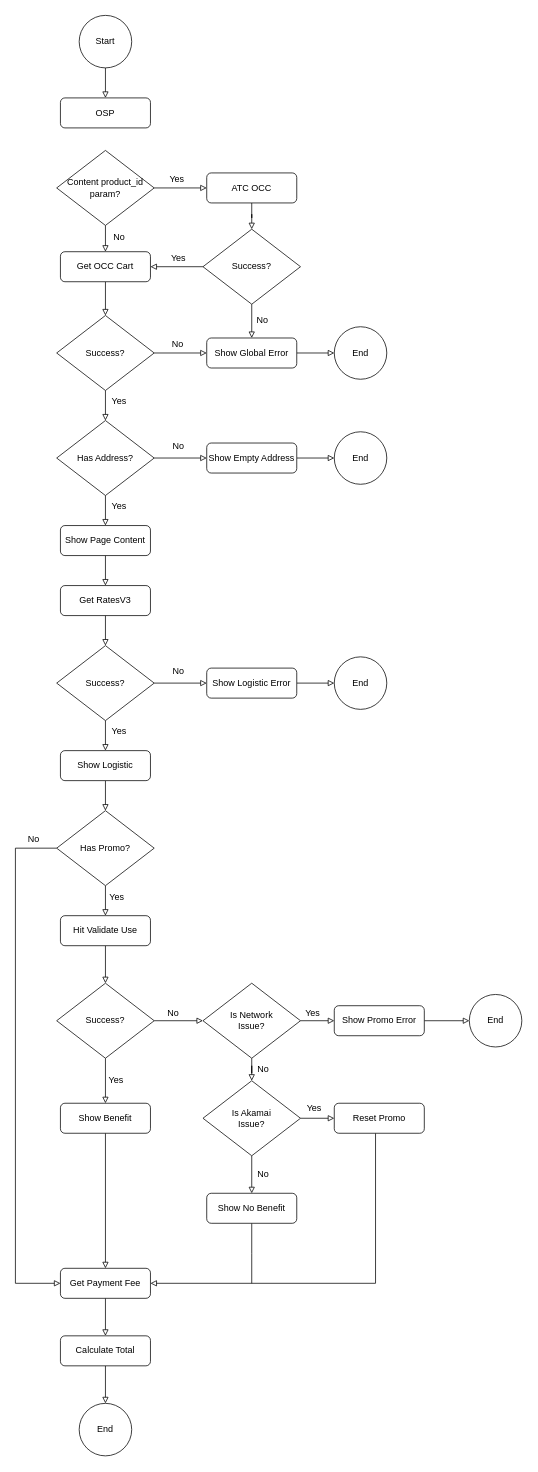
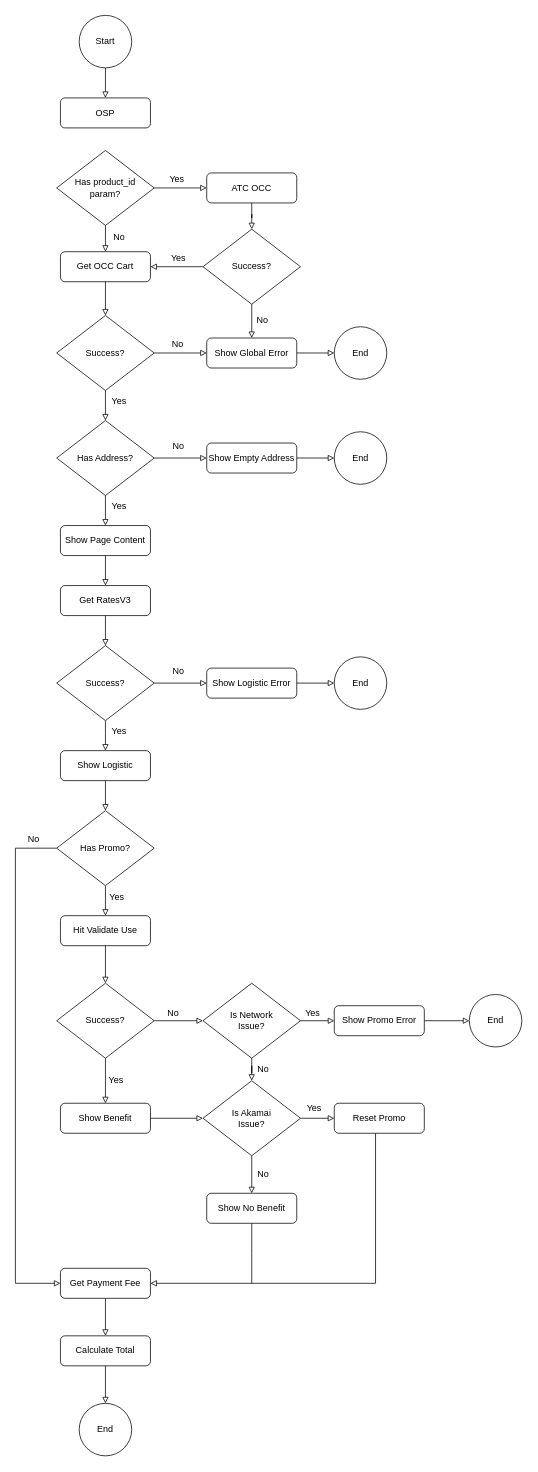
- <mxCell id="7" value="Content product_id &lt;br&gt;param?" style="rhombus;whiteSpace=wrap;html=1;" vertex="1" parent="1"><mxGeometry x="75" y="200" width="130" height="100" as="geometry" /></mxCell>
+ <mxCell id="7" value="Has product_id &lt;br&gt;param?" style="rhombus;whiteSpace=wrap;html=1;" vertex="1" parent="1"><mxGeometry x="75" y="200" width="130" height="100" as="geometry" /></mxCell>
- <mxCell id="53" style="edgeStyle=orthogonalEdgeStyle;rounded=0;orthogonalLoop=1;jettySize=auto;html=1;entryX=0.5;entryY=0;entryDx=0;entryDy=0;endArrow=block;endFill=0;" edge="1" parent="1" source="54" target="63"><mxGeometry relative="1" as="geometry" /></mxCell>
+ <mxCell id="53" style="edgeStyle=orthogonalEdgeStyle;rounded=0;orthogonalLoop=1;jettySize=auto;html=1;endArrow=block;endFill=0;" edge="1" parent="1" source="54" target="57"><mxGeometry relative="1" as="geometry" /></mxCell>
